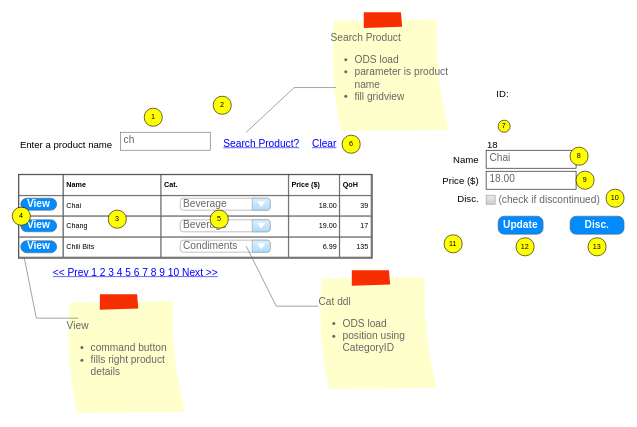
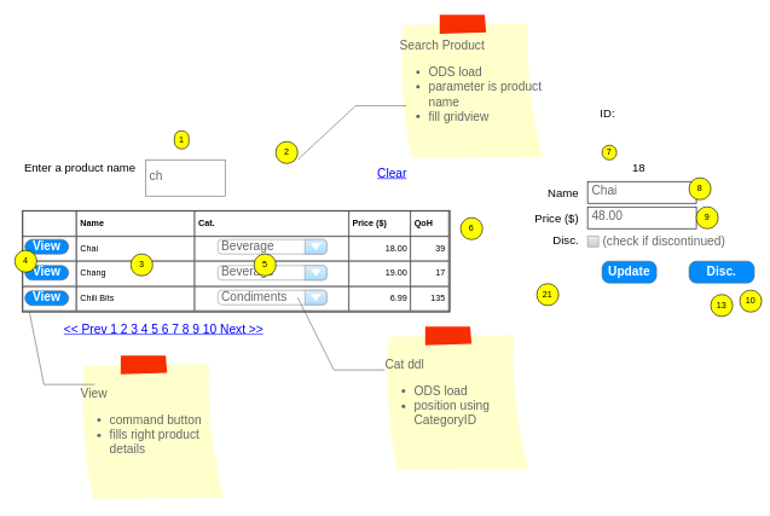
- <mxCell id="29" value="2" style="text;html=1;align=center;verticalAlign=middle;whiteSpace=wrap;rounded=1;fillColor=#FFFF00;strokeColor=#000000;arcSize=48;" vertex="1" parent="1"><mxGeometry x="355" y="160" width="30" height="30" as="geometry" /></mxCell>
+ <mxCell id="29" value="2" style="text;html=1;align=center;verticalAlign=middle;whiteSpace=wrap;rounded=1;fillColor=#FFFF00;strokeColor=#000000;arcSize=48;" vertex="1" parent="1"><mxGeometry x="380" y="195" width="30" height="30" as="geometry" /></mxCell>
- <mxCell id="28" value="1" style="text;html=1;align=center;verticalAlign=middle;whiteSpace=wrap;rounded=1;fillColor=#FFFF00;strokeColor=#000000;arcSize=48;" vertex="1" parent="1"><mxGeometry x="240" y="180" width="30" height="30" as="geometry" /></mxCell>
+ <mxCell id="28" value="1" style="text;html=1;align=center;verticalAlign=middle;whiteSpace=wrap;rounded=1;fillColor=#FFFF00;strokeColor=#000000;arcSize=48;" vertex="1" parent="1"><mxGeometry x="240" y="180" width="20" height="25" as="geometry" /></mxCell>
- <mxCell id="3" value="ch" style="strokeWidth=1;shadow=0;dashed=0;align=center;html=1;shape=mxgraph.mockup.text.textBox;fontColor=#666666;align=left;fontSize=17;spacingLeft=4;spacingTop=-3;strokeColor=#666666;mainText=" vertex="1" parent="1"><mxGeometry x="200" y="220" width="150" height="30" as="geometry" /></mxCell>
+ <mxCell id="3" value="ch" style="strokeWidth=1;shadow=0;dashed=0;align=center;html=1;shape=mxgraph.mockup.text.textBox;fontColor=#666666;align=left;fontSize=17;spacingLeft=4;spacingTop=-3;strokeColor=#666666;mainText=" vertex="1" parent="1"><mxGeometry x="200" y="220" width="110" height="50" as="geometry" /></mxCell>
- <mxCell id="2" value="&lt;font style=&quot;font-size: 16px&quot;&gt;Enter a product name&lt;/font&gt;" style="text;html=1;strokeColor=none;fillColor=none;align=center;verticalAlign=middle;whiteSpace=wrap;rounded=0;" vertex="1" parent="1"><mxGeometry x="30" y="230" width="160" height="20" as="geometry" /></mxCell>
+ <mxCell id="2" value="&lt;font style=&quot;font-size: 16px&quot;&gt;Enter a product name&lt;/font&gt;" style="text;html=1;strokeColor=none;fillColor=none;align=center;verticalAlign=middle;whiteSpace=wrap;rounded=0;" vertex="1" parent="1"><mxGeometry x="30" y="220" width="160" height="20" as="geometry" /></mxCell>
- <mxCell id="4" value="Search Product?" style="shape=rectangle;strokeColor=none;fillColor=none;linkText=;fontSize=17;fontColor=#0000ff;fontStyle=4;html=1;align=center;" vertex="1" parent="1"><mxGeometry x="360" y="225" width="150" height="30" as="geometry" /></mxCell>
- <mxCell id="33" value="6" style="text;html=1;align=center;verticalAlign=middle;whiteSpace=wrap;rounded=1;fillColor=#FFFF00;strokeColor=#000000;arcSize=48;" vertex="1" parent="1"><mxGeometry x="570" y="225" width="30" height="30" as="geometry" /></mxCell>
+ <mxCell id="33" value="6" style="text;html=1;align=center;verticalAlign=middle;whiteSpace=wrap;rounded=1;fillColor=#FFFF00;strokeColor=#000000;arcSize=48;" vertex="1" parent="1"><mxGeometry x="635" y="300" width="30" height="30" as="geometry" /></mxCell>
- <mxCell id="10" value="&lt;span style=&quot;font-size: 16px&quot;&gt;18&lt;/span&gt;" style="text;html=1;strokeColor=none;fillColor=none;align=left;verticalAlign=middle;whiteSpace=wrap;rounded=0;" vertex="1" parent="1"><mxGeometry x="810" y="230" width="70" height="20" as="geometry" /></mxCell>
+ <mxCell id="10" value="&lt;span style=&quot;font-size: 16px&quot;&gt;18&lt;/span&gt;" style="text;html=1;strokeColor=none;fillColor=none;align=left;verticalAlign=middle;whiteSpace=wrap;rounded=0;" vertex="1" parent="1"><mxGeometry x="870" y="220" width="70" height="20" as="geometry" /></mxCell>
- <mxCell id="36" value="18.00" style="strokeWidth=1;shadow=0;dashed=0;align=center;html=1;shape=mxgraph.mockup.text.textBox;fontColor=#666666;align=left;fontSize=17;spacingLeft=4;spacingTop=-3;mainText=;rounded=1;fillColor=none;" vertex="1" parent="1"><mxGeometry x="810" y="285" width="150" height="30" as="geometry" /></mxCell>
+ <mxCell id="36" value="48.00" style="strokeWidth=1;shadow=0;dashed=0;align=center;html=1;shape=mxgraph.mockup.text.textBox;fontColor=#666666;align=left;fontSize=17;spacingLeft=4;spacingTop=-3;mainText=;rounded=1;fillColor=none;" vertex="1" parent="1"><mxGeometry x="810" y="285" width="150" height="30" as="geometry" /></mxCell>
- <mxCell id="39" value="10" style="text;html=1;align=center;verticalAlign=middle;whiteSpace=wrap;rounded=1;fillColor=#FFFF00;strokeColor=#000000;arcSize=48;" vertex="1" parent="1"><mxGeometry x="1010" y="315" width="30" height="30" as="geometry" /></mxCell>
+ <mxCell id="39" value="10" style="text;html=1;align=center;verticalAlign=middle;whiteSpace=wrap;rounded=1;fillColor=#FFFF00;strokeColor=#000000;arcSize=48;" vertex="1" parent="1"><mxGeometry x="1020" y="400" width="30" height="30" as="geometry" /></mxCell>
- <mxCell id="40" value="11" style="text;html=1;align=center;verticalAlign=middle;whiteSpace=wrap;rounded=1;fillColor=#FFFF00;strokeColor=#000000;arcSize=48;" vertex="1" parent="1"><mxGeometry x="740" y="391" width="30" height="30" as="geometry" /></mxCell>
+ <mxCell id="40" value="21" style="text;html=1;align=center;verticalAlign=middle;whiteSpace=wrap;rounded=1;fillColor=#FFFF00;strokeColor=#000000;arcSize=48;" vertex="1" parent="1"><mxGeometry x="740" y="391" width="30" height="30" as="geometry" /></mxCell>
- <mxCell id="41" value="12" style="text;html=1;align=center;verticalAlign=middle;whiteSpace=wrap;rounded=1;fillColor=#FFFF00;strokeColor=#000000;arcSize=48;" vertex="1" parent="1"><mxGeometry x="860" y="396" width="30" height="30" as="geometry" /></mxCell>
- <mxCell id="42" value="13" style="text;html=1;align=center;verticalAlign=middle;whiteSpace=wrap;rounded=1;fillColor=#FFFF00;strokeColor=#000000;arcSize=48;" vertex="1" parent="1"><mxGeometry x="980" y="396" width="30" height="30" as="geometry" /></mxCell>
+ <mxCell id="42" value="13" style="text;html=1;align=center;verticalAlign=middle;whiteSpace=wrap;rounded=1;fillColor=#FFFF00;strokeColor=#000000;arcSize=48;" vertex="1" parent="1"><mxGeometry x="980" y="406" width="30" height="30" as="geometry" /></mxCell>
